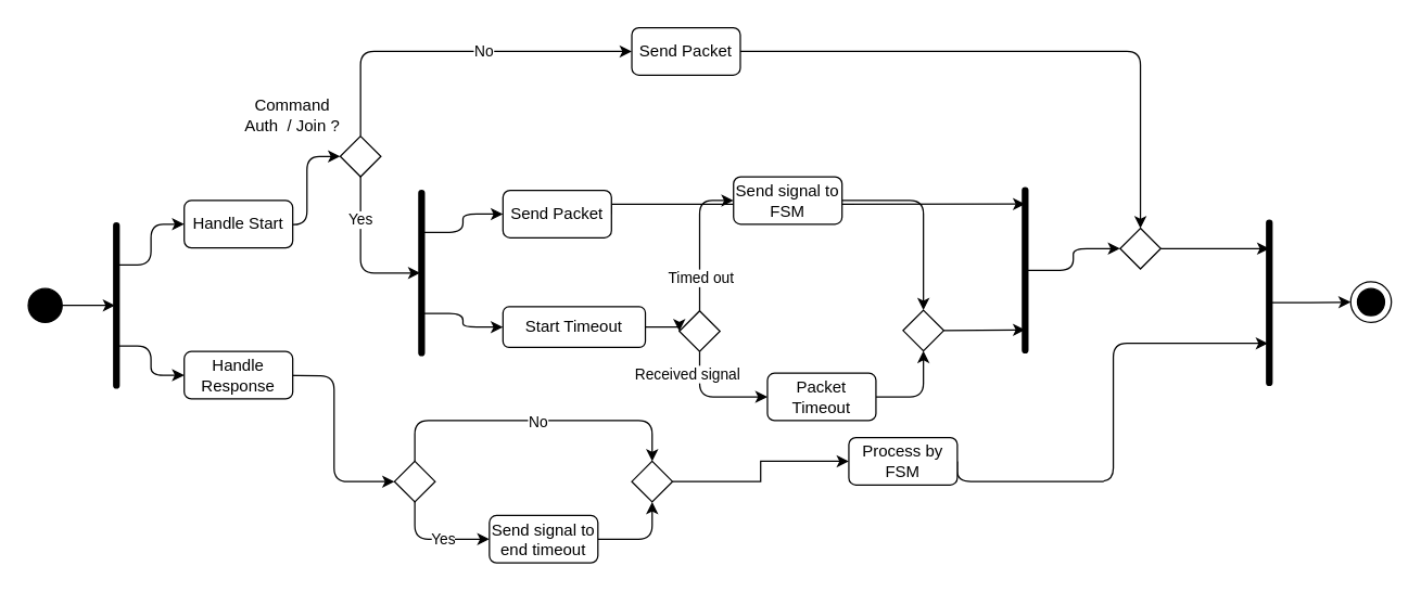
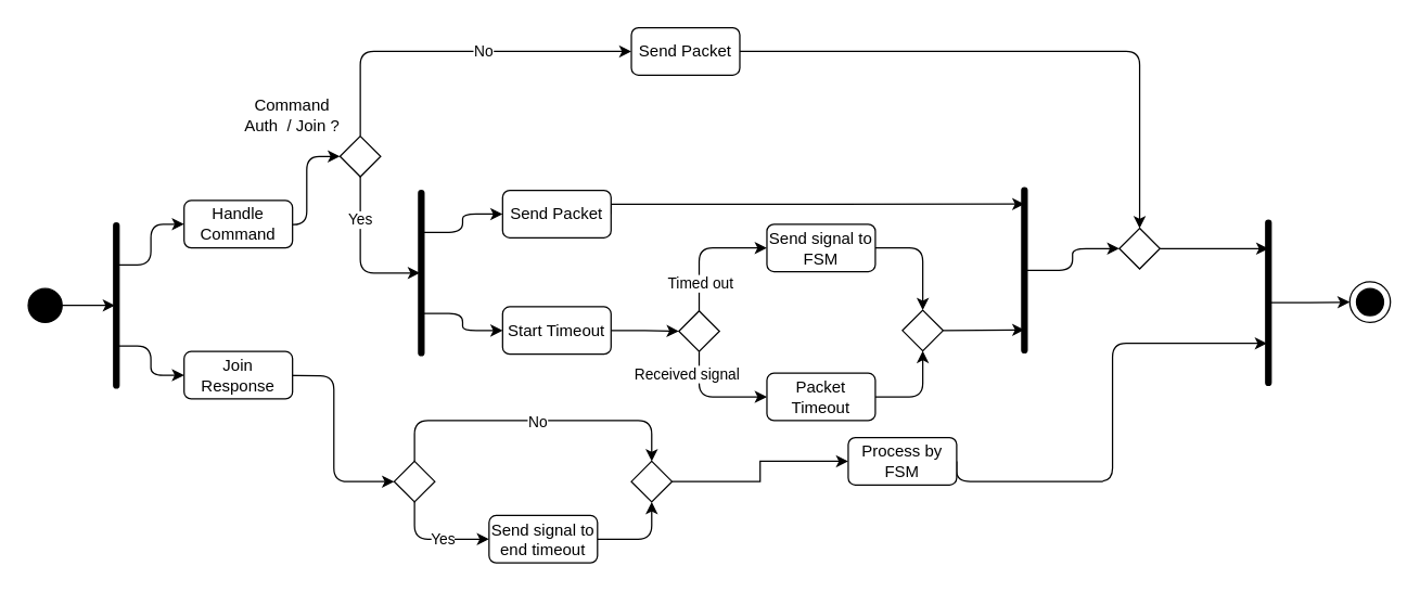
- <mxCell id="43" value="Send signal to FSM" style="rounded=1;whiteSpace=wrap;html=1;" parent="1" vertex="1"><mxGeometry x="540" y="130" width="80" height="35" as="geometry" /></mxCell>
+ <mxCell id="43" value="Send signal to FSM" style="rounded=1;whiteSpace=wrap;html=1;" parent="1" vertex="1"><mxGeometry x="565" y="165" width="80" height="35" as="geometry" /></mxCell>
- <mxCell id="6" value="Handle Start" style="rounded=1;whiteSpace=wrap;html=1;" parent="1" vertex="1"><mxGeometry x="135" y="147.5" width="80" height="35" as="geometry" /></mxCell>
+ <mxCell id="6" value="Handle Command" style="rounded=1;whiteSpace=wrap;html=1;" parent="1" vertex="1"><mxGeometry x="135" y="147.5" width="80" height="35" as="geometry" /></mxCell>
- <mxCell id="19" value="Start Timeout" style="rounded=1;whiteSpace=wrap;html=1;" parent="1" vertex="1"><mxGeometry x="370" y="226" width="105" height="30" as="geometry" /></mxCell>
+ <mxCell id="19" value="Start Timeout" style="rounded=1;whiteSpace=wrap;html=1;" parent="1" vertex="1"><mxGeometry x="370" y="226" width="80" height="35" as="geometry" /></mxCell>
- <mxCell id="8" value="Handle Response" style="rounded=1;whiteSpace=wrap;html=1;" parent="1" vertex="1"><mxGeometry x="135" y="259" width="80" height="35" as="geometry" /></mxCell>
+ <mxCell id="8" value="Join Response" style="rounded=1;whiteSpace=wrap;html=1;" parent="1" vertex="1"><mxGeometry x="135" y="259" width="80" height="35" as="geometry" /></mxCell>
